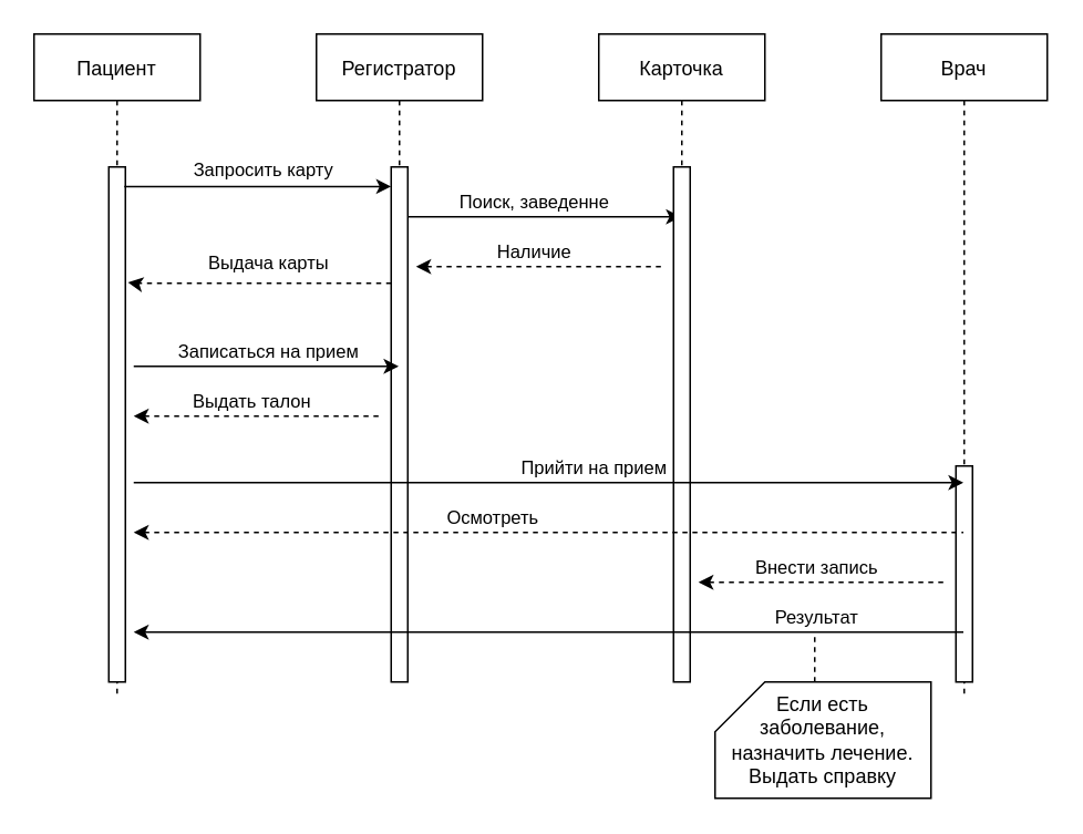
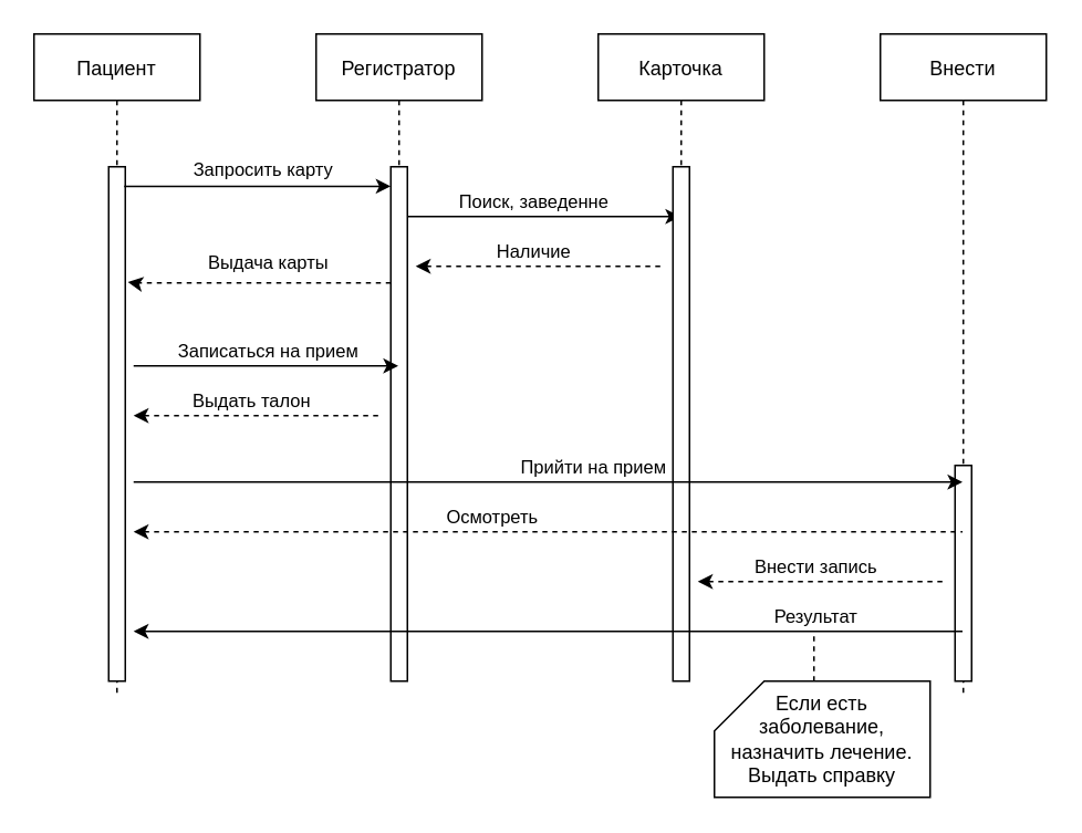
- <mxCell id="4" value="Врач" style="shape=umlLifeline;perimeter=lifelinePerimeter;container=1;collapsible=0;recursiveResize=0;rounded=0;shadow=0;strokeWidth=1;" vertex="1" parent="1"><mxGeometry x="530" y="20" width="100" height="400" as="geometry" /></mxCell>
+ <mxCell id="4" value="Внести" style="shape=umlLifeline;perimeter=lifelinePerimeter;container=1;collapsible=0;recursiveResize=0;rounded=0;shadow=0;strokeWidth=1;" vertex="1" parent="1"><mxGeometry x="530" y="20" width="100" height="400" as="geometry" /></mxCell>
